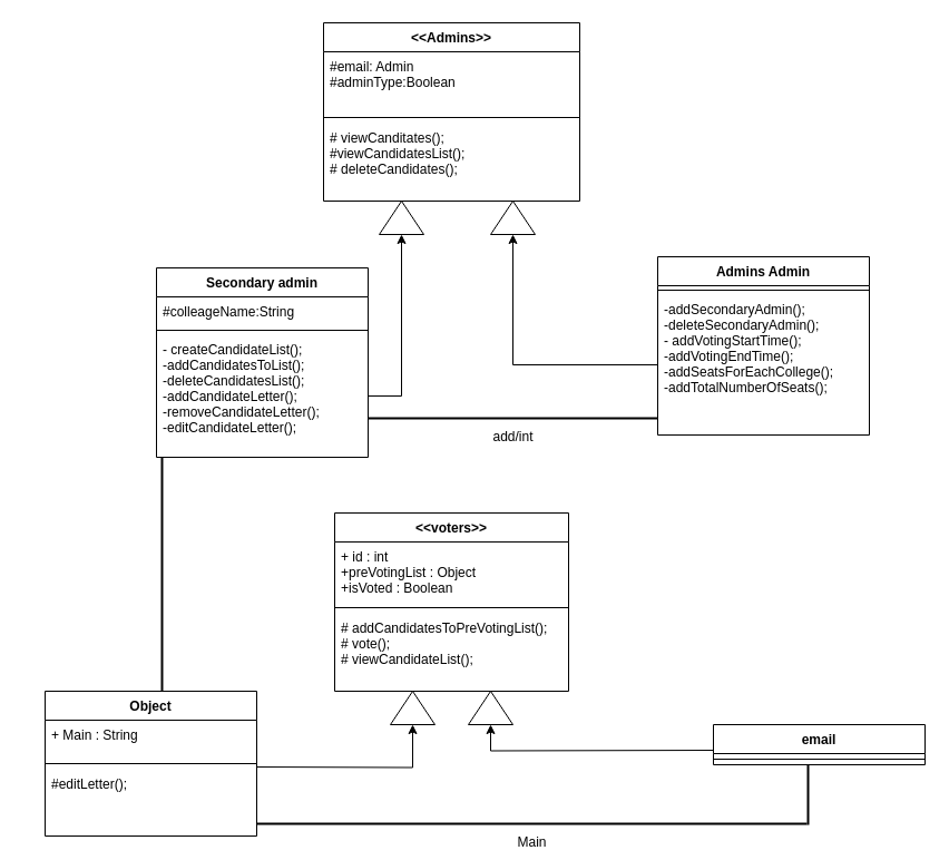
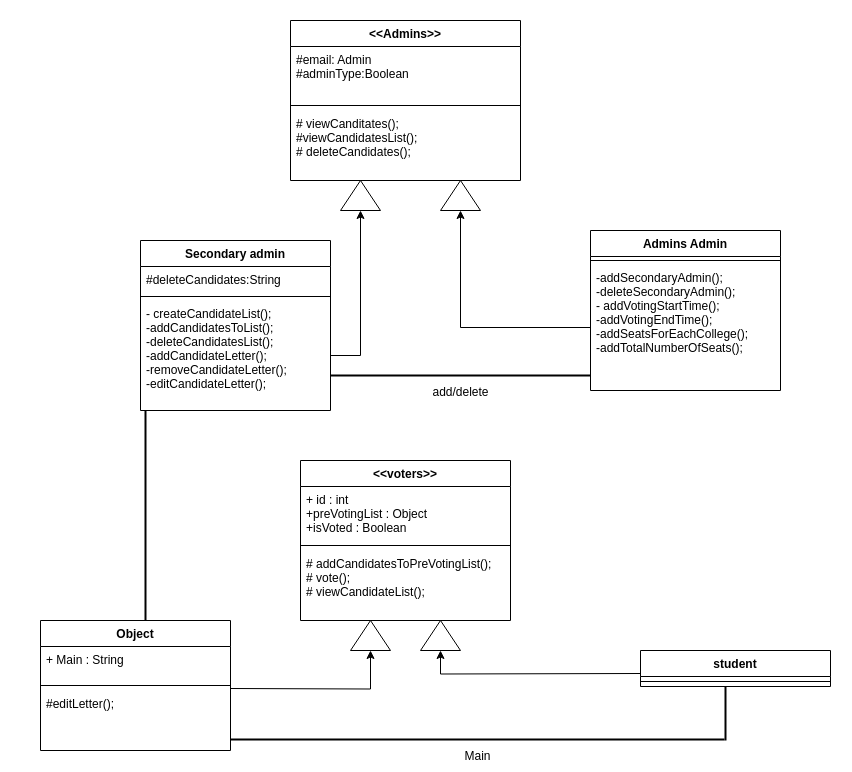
- <mxCell id="9" value="#colleageName:String" style="text;strokeColor=none;fillColor=none;align=left;verticalAlign=top;spacingLeft=4;spacingRight=4;overflow=hidden;rotatable=0;points=[[0,0.5],[1,0.5]];portConstraint=eastwest;" vertex="1" parent="8"><mxGeometry y="26" width="190" height="26" as="geometry" /></mxCell>
+ <mxCell id="9" value="#deleteCandidates:String" style="text;strokeColor=none;fillColor=none;align=left;verticalAlign=top;spacingLeft=4;spacingRight=4;overflow=hidden;rotatable=0;points=[[0,0.5],[1,0.5]];portConstraint=eastwest;" vertex="1" parent="8"><mxGeometry y="26" width="190" height="26" as="geometry" /></mxCell>
- <mxCell id="33" value="add/int" style="line;strokeWidth=2;html=1;" vertex="1" parent="1"><mxGeometry x="330" y="370" width="260" height="10" as="geometry" /></mxCell>
+ <mxCell id="33" value="add/delete" style="line;strokeWidth=2;html=1;" vertex="1" parent="1"><mxGeometry x="330" y="370" width="260" height="10" as="geometry" /></mxCell>
- <mxCell id="25" value="email" style="swimlane;fontStyle=1;align=center;verticalAlign=top;childLayout=stackLayout;horizontal=1;startSize=26;horizontalStack=0;resizeParent=1;resizeParentMax=0;resizeLast=0;collapsible=1;marginBottom=0;" vertex="1" parent="1"><mxGeometry x="640" y="650" width="190" height="36" as="geometry" /></mxCell>
+ <mxCell id="25" value="student" style="swimlane;fontStyle=1;align=center;verticalAlign=top;childLayout=stackLayout;horizontal=1;startSize=26;horizontalStack=0;resizeParent=1;resizeParentMax=0;resizeLast=0;collapsible=1;marginBottom=0;" vertex="1" parent="1"><mxGeometry x="640" y="650" width="190" height="36" as="geometry" /></mxCell>
